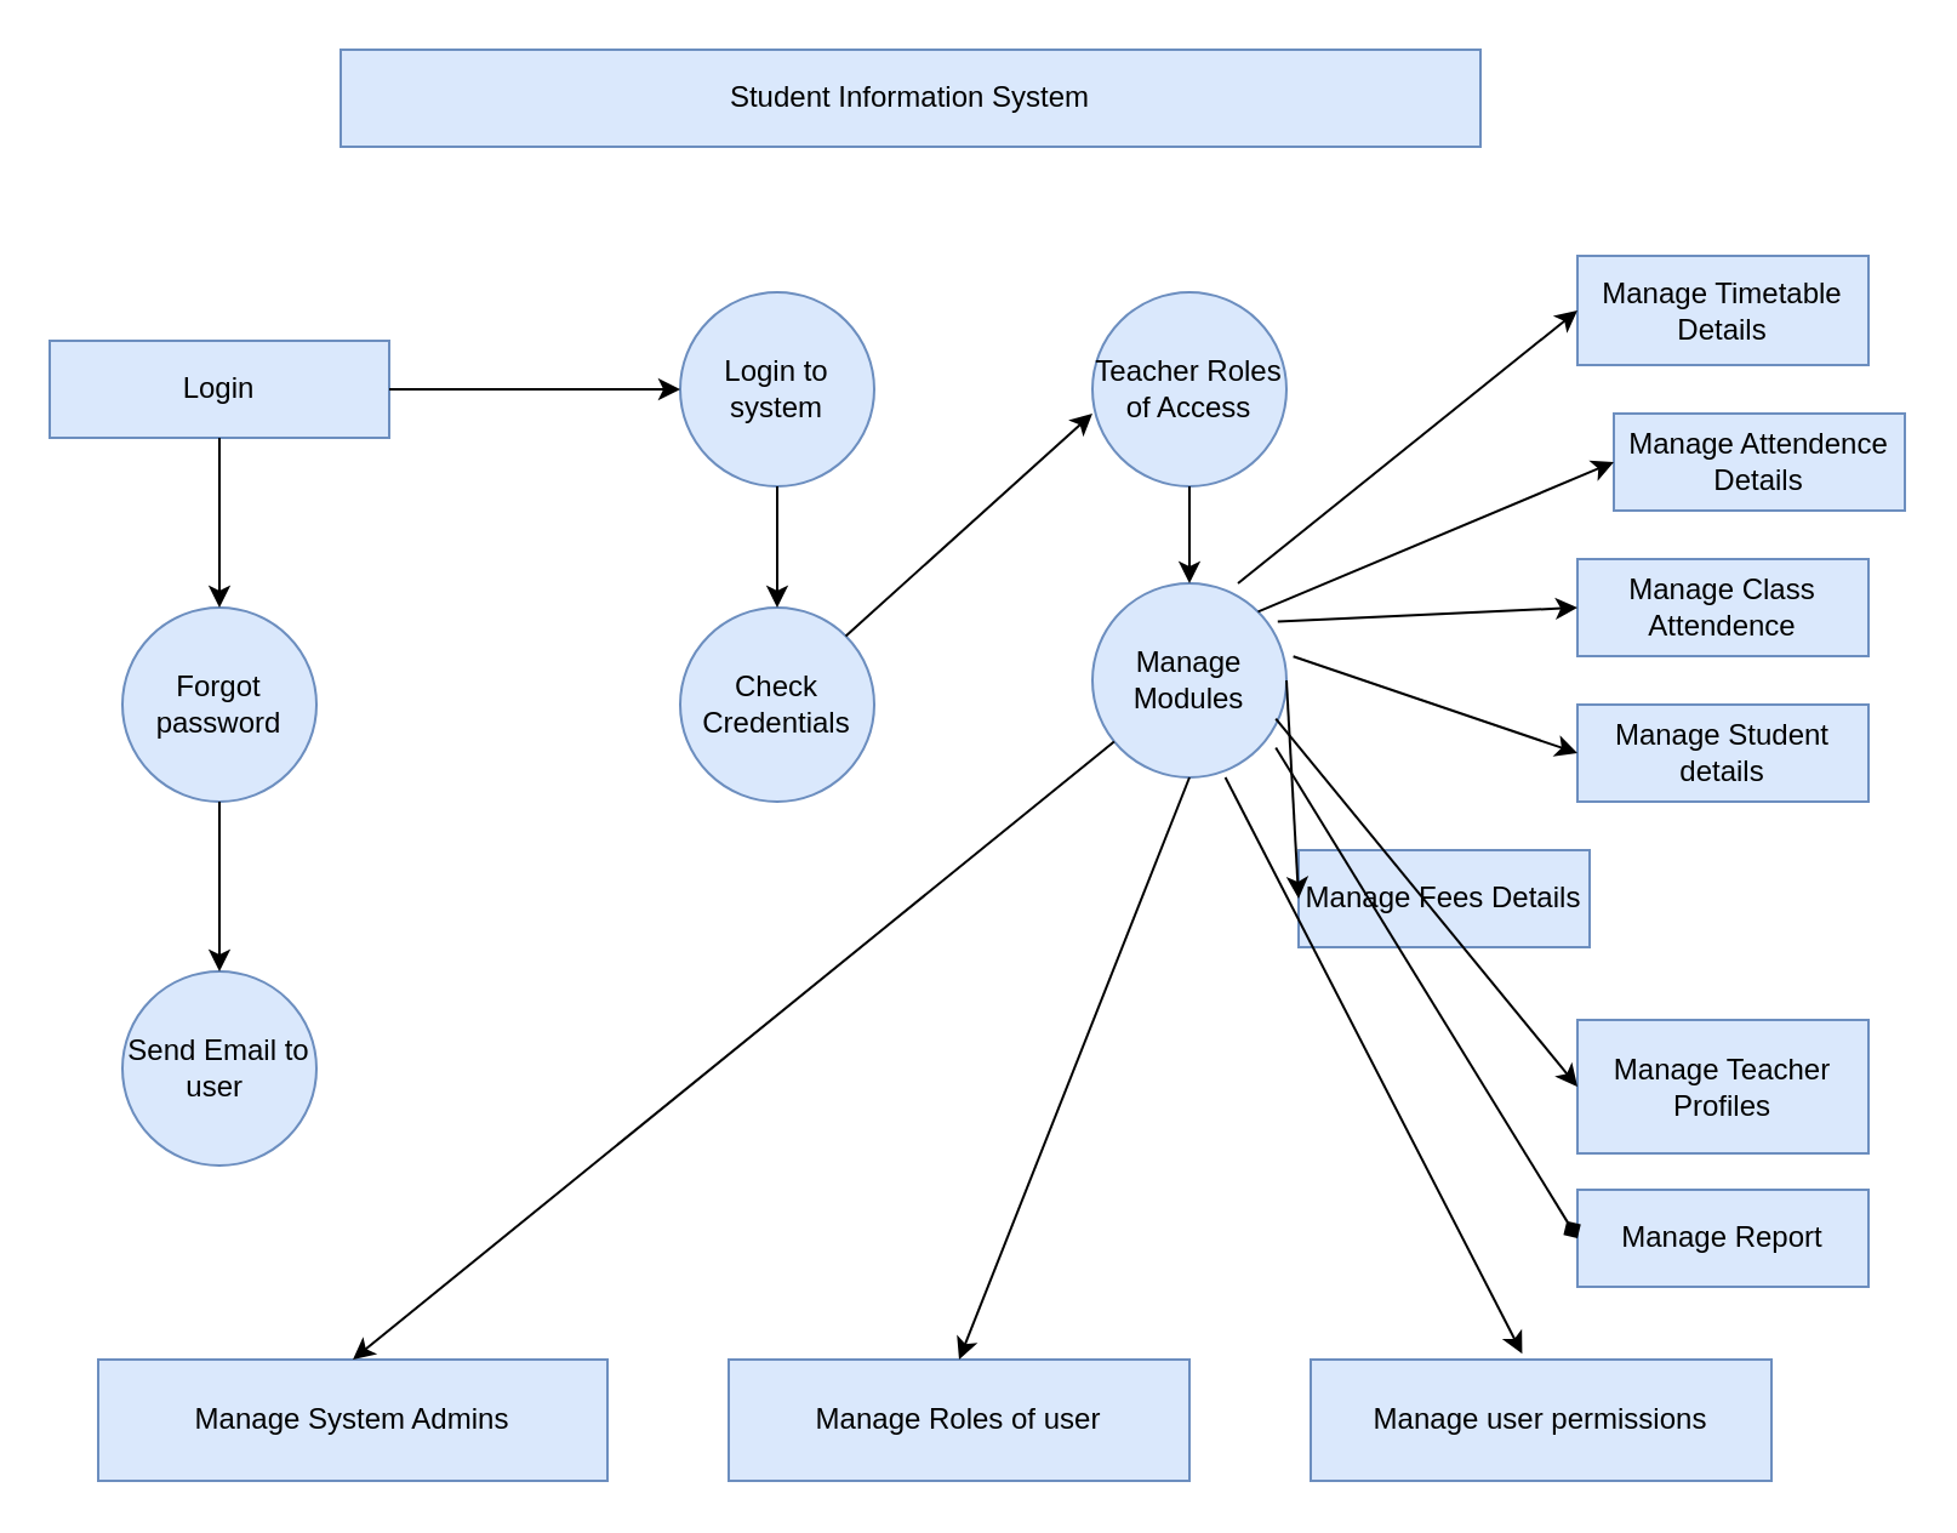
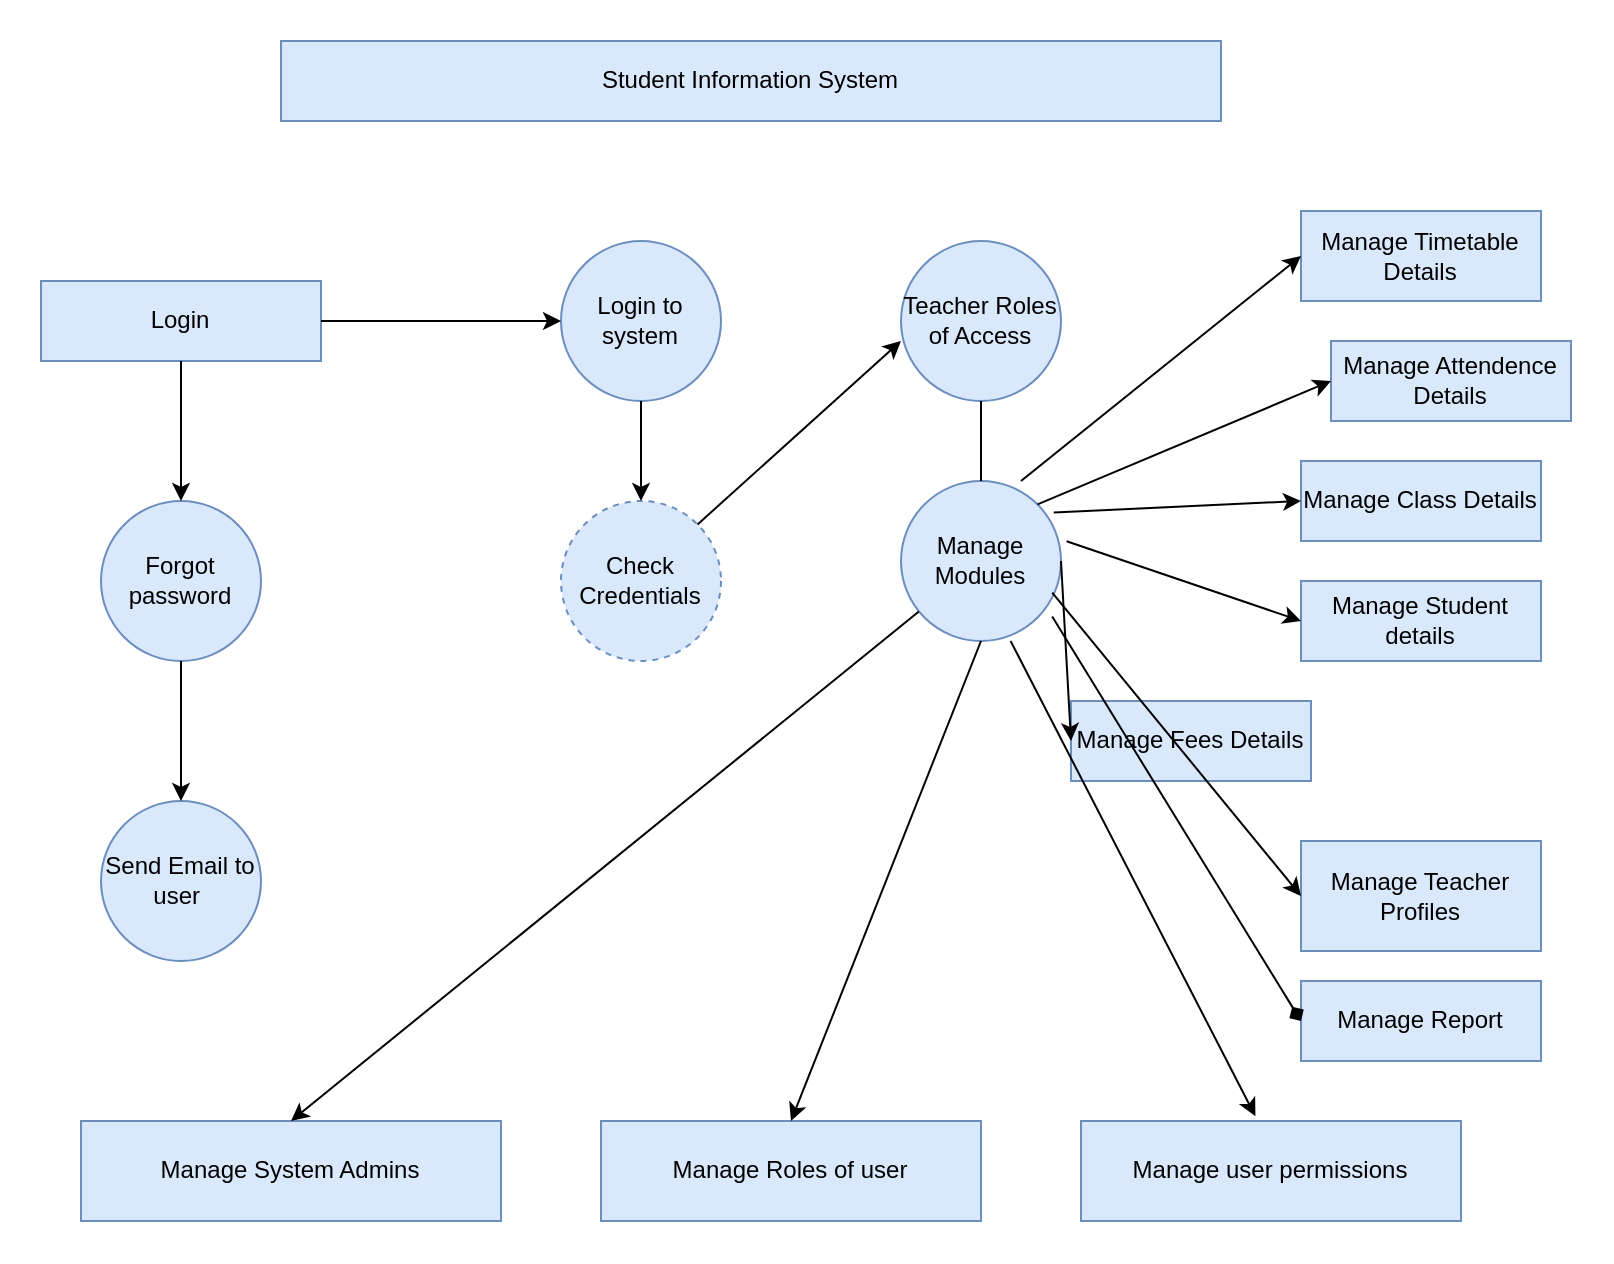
- <mxCell id="27" value="" style="endArrow=classic;html=1;rounded=0;exitX=0.5;exitY=1;exitDx=0;exitDy=0;entryX=0.5;entryY=0;entryDx=0;entryDy=0;" edge="1" parent="1" source="8" target="9"><mxGeometry width="50" height="50" relative="1" as="geometry"><mxPoint x="380" y="340" as="sourcePoint" /><mxPoint x="430" y="290" as="targetPoint" /></mxGeometry></mxCell>
+ <mxCell id="27" value="" style="endArrow=none;html=1;rounded=0;exitX=0.5;exitY=1;exitDx=0;exitDy=0;entryX=0.5;entryY=0;entryDx=0;entryDy=0;" edge="1" parent="1" source="8" target="9"><mxGeometry width="50" height="50" relative="1" as="geometry"><mxPoint x="380" y="340" as="sourcePoint" /><mxPoint x="430" y="290" as="targetPoint" /></mxGeometry></mxCell>
- <mxCell id="12" value="Manage Class Attendence" style="rounded=0;whiteSpace=wrap;html=1;fillColor=#dae8fc;strokeColor=#6c8ebf;" vertex="1" parent="1"><mxGeometry x="650" y="230" width="120" height="40" as="geometry" /></mxCell>
+ <mxCell id="12" value="Manage Class Details" style="rounded=0;whiteSpace=wrap;html=1;fillColor=#dae8fc;strokeColor=#6c8ebf;" vertex="1" parent="1"><mxGeometry x="650" y="230" width="120" height="40" as="geometry" /></mxCell>
- <mxCell id="7" value="Check Credentials" style="ellipse;whiteSpace=wrap;html=1;aspect=fixed;fillColor=#dae8fc;strokeColor=#6c8ebf;" vertex="1" parent="1"><mxGeometry x="280" y="250" width="80" height="80" as="geometry" /></mxCell>
+ <mxCell id="7" value="Check Credentials" style="ellipse;whiteSpace=wrap;html=1;aspect=fixed;fillColor=#dae8fc;strokeColor=#6c8ebf;dashed=1;" vertex="1" parent="1"><mxGeometry x="280" y="250" width="80" height="80" as="geometry" /></mxCell>
